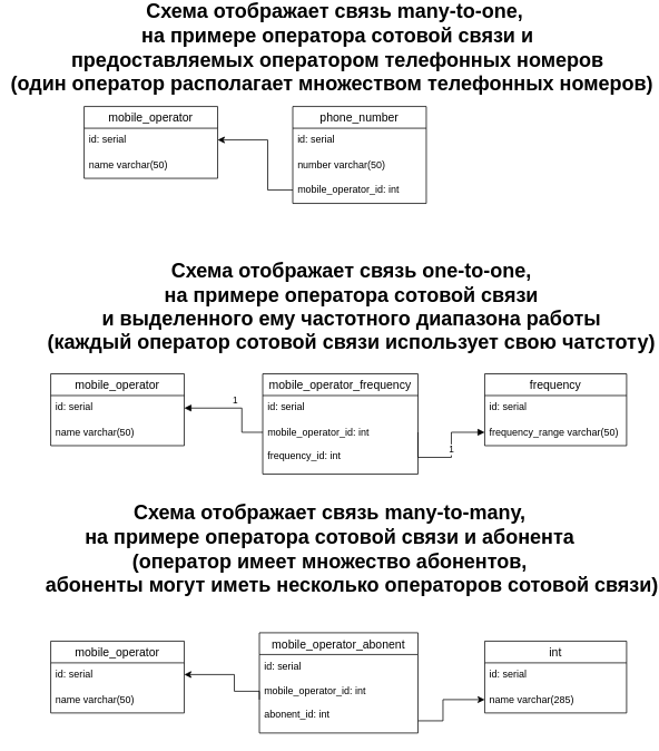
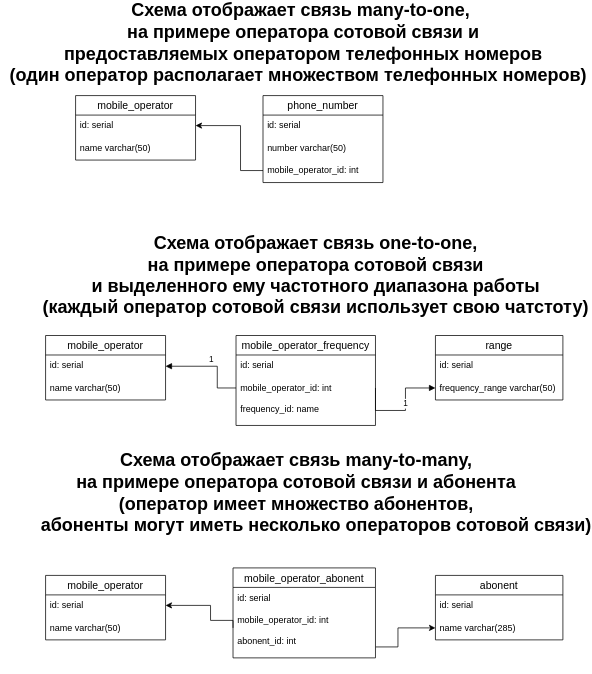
- <mxCell id="14" value="frequency" style="swimlane;fontStyle=0;childLayout=stackLayout;horizontal=1;startSize=26;horizontalStack=0;resizeParent=1;resizeParentMax=0;resizeLast=0;collapsible=1;marginBottom=0;align=center;fontSize=14;" parent="1" vertex="1"><mxGeometry x="540" y="430" width="170" height="86" as="geometry" /></mxCell>
+ <mxCell id="14" value="range" style="swimlane;fontStyle=0;childLayout=stackLayout;horizontal=1;startSize=26;horizontalStack=0;resizeParent=1;resizeParentMax=0;resizeLast=0;collapsible=1;marginBottom=0;align=center;fontSize=14;" parent="1" vertex="1"><mxGeometry x="540" y="430" width="170" height="86" as="geometry" /></mxCell>
- <mxCell id="19" value="mobile_operator_id: int &#10;&#10;frequency_id: int&#10;" style="text;strokeColor=none;fillColor=none;spacingLeft=4;spacingRight=4;overflow=hidden;rotatable=0;points=[[0,0.5],[1,0.5]];portConstraint=eastwest;fontSize=12;" parent="17" vertex="1"><mxGeometry y="56" width="186" height="64" as="geometry" /></mxCell>
+ <mxCell id="19" value="mobile_operator_id: int &#10;&#10;frequency_id: name&#10;" style="text;strokeColor=none;fillColor=none;spacingLeft=4;spacingRight=4;overflow=hidden;rotatable=0;points=[[0,0.5],[1,0.5]];portConstraint=eastwest;fontSize=12;" parent="17" vertex="1"><mxGeometry y="56" width="186" height="64" as="geometry" /></mxCell>
- <mxCell id="29" value="int" style="swimlane;fontStyle=0;childLayout=stackLayout;horizontal=1;startSize=26;horizontalStack=0;resizeParent=1;resizeParentMax=0;resizeLast=0;collapsible=1;marginBottom=0;align=center;fontSize=14;" parent="1" vertex="1"><mxGeometry x="540" y="750" width="170" height="86" as="geometry" /></mxCell>
+ <mxCell id="29" value="abonent" style="swimlane;fontStyle=0;childLayout=stackLayout;horizontal=1;startSize=26;horizontalStack=0;resizeParent=1;resizeParentMax=0;resizeLast=0;collapsible=1;marginBottom=0;align=center;fontSize=14;" parent="1" vertex="1"><mxGeometry x="540" y="750" width="170" height="86" as="geometry" /></mxCell>
